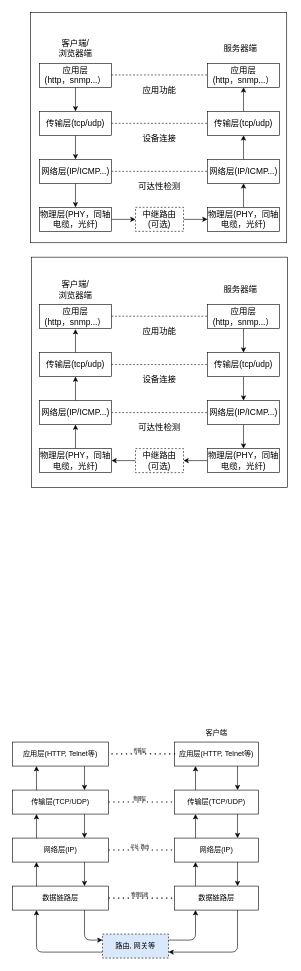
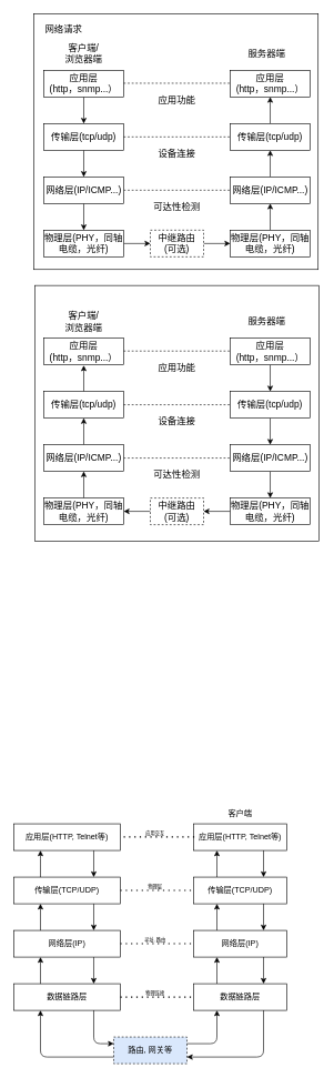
+ <mxCell id="29" value="网络请求" style="text;html=1;strokeColor=none;fillColor=none;align=center;verticalAlign=middle;whiteSpace=wrap;rounded=0;dashed=1;fontSize=14;" parent="1" vertex="1"><mxGeometry x="65" y="29" width="60" height="30" as="geometry" /></mxCell>
- <mxCell id="88" value="传输层" style="text;html=1;strokeColor=none;fillColor=none;align=center;verticalAlign=middle;whiteSpace=wrap;rounded=0;dashed=1;fontSize=7;" parent="1" vertex="1"><mxGeometry x="210" y="1246" width="45" height="10" as="geometry" /></mxCell>
+ <mxCell id="88" value="应用交互" style="text;html=1;strokeColor=none;fillColor=none;align=center;verticalAlign=middle;whiteSpace=wrap;rounded=0;dashed=1;fontSize=7;" parent="1" vertex="1"><mxGeometry x="210" y="1246" width="45" height="10" as="geometry" /></mxCell>
